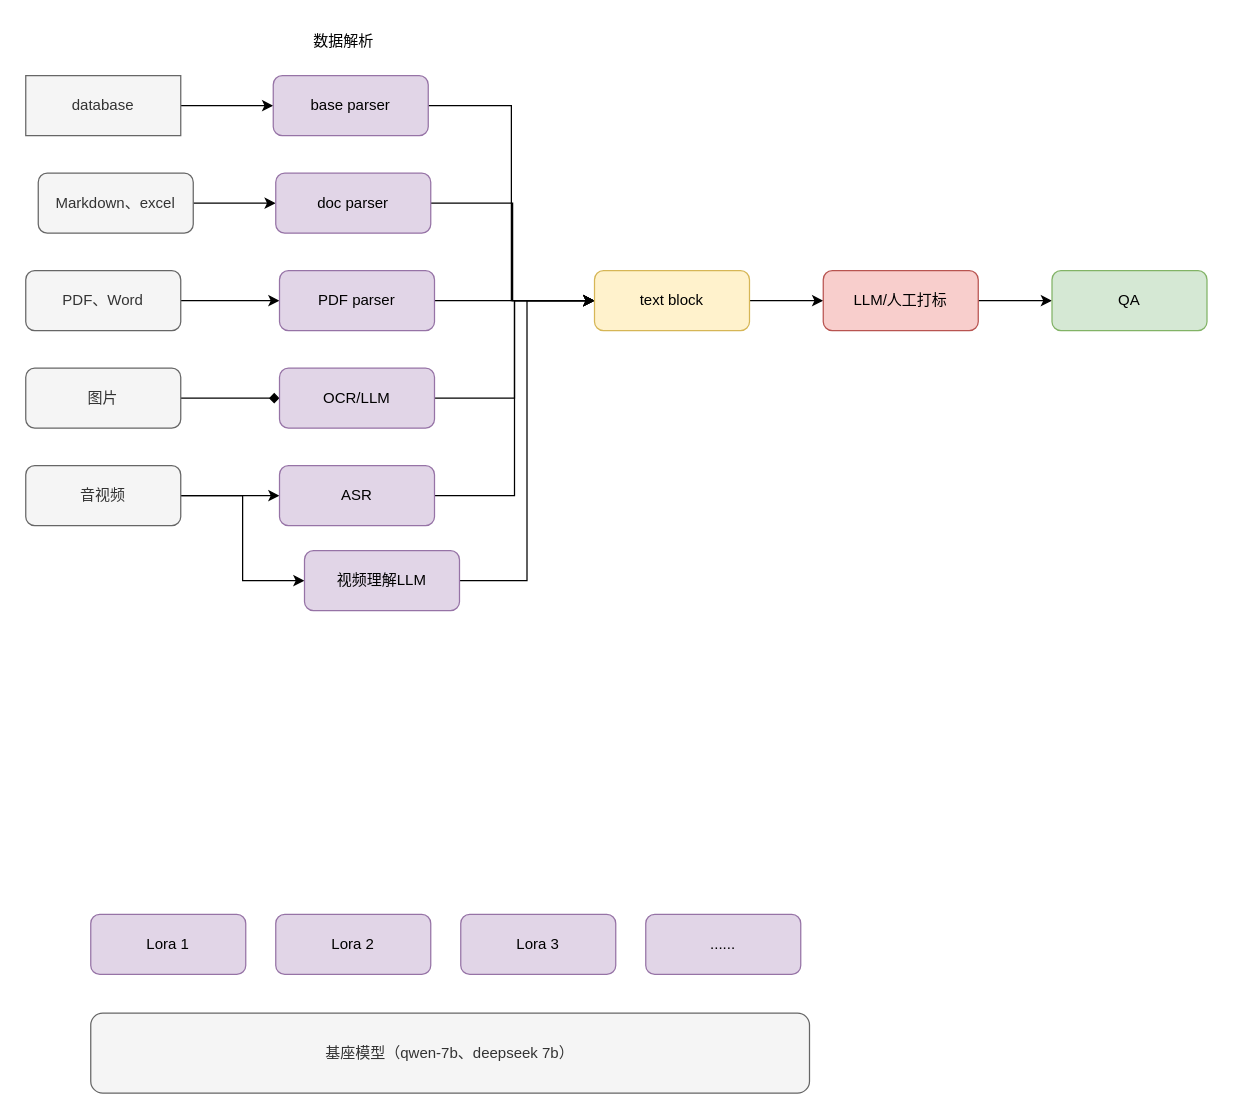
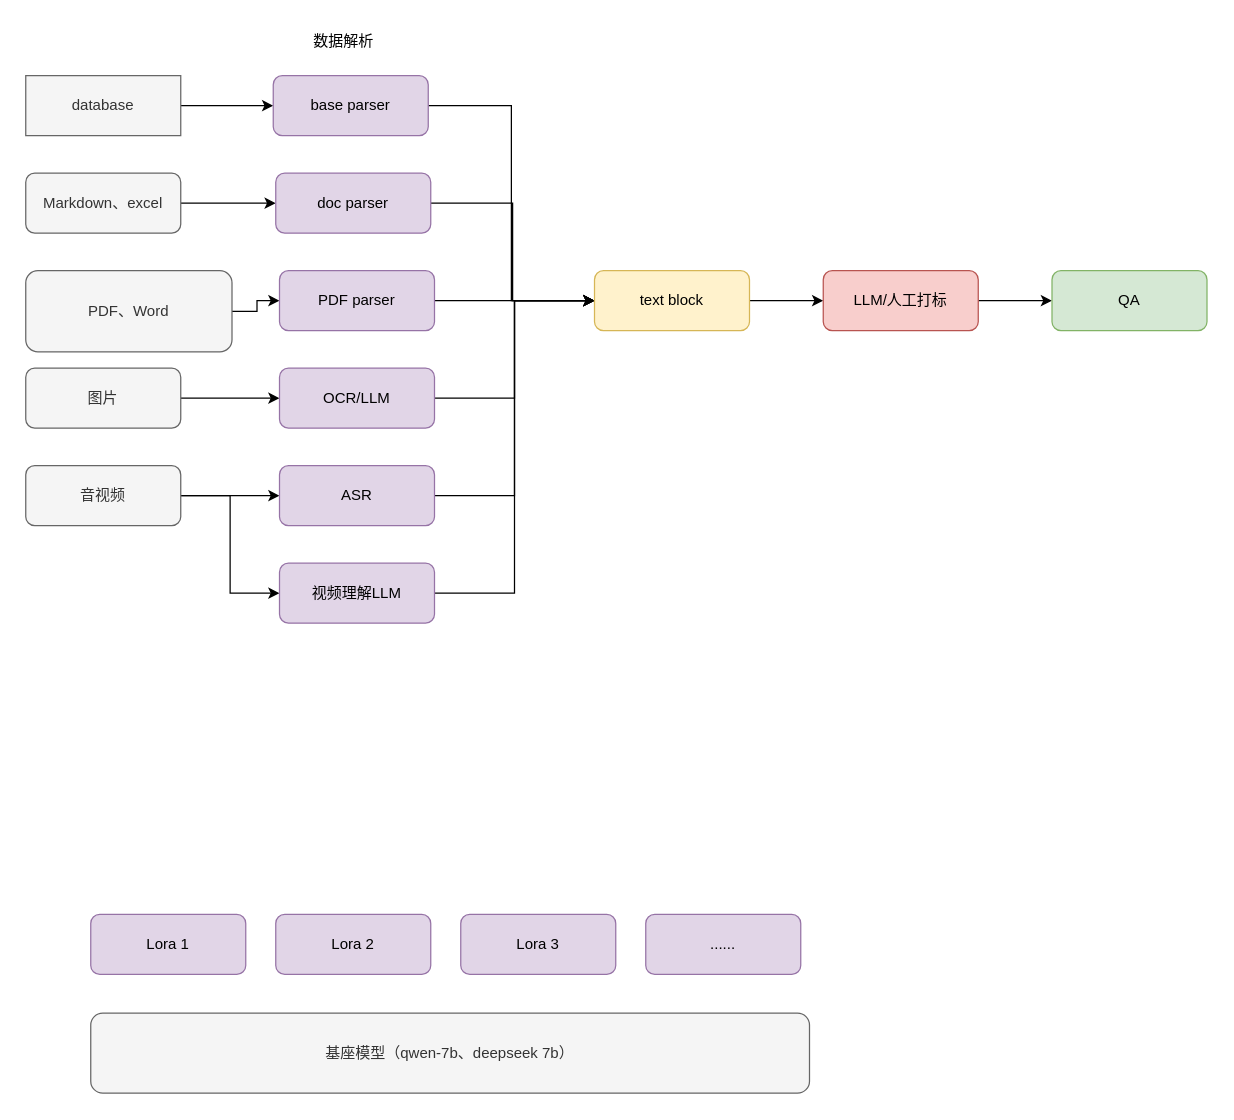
- <mxCell id="7" value="Markdown、excel" style="rounded=1;whiteSpace=wrap;html=1;fillColor=#f5f5f5;fontColor=#333333;strokeColor=#666666;" vertex="1" parent="1"><mxGeometry x="30" y="138" width="124" height="48" as="geometry" /></mxCell>
+ <mxCell id="7" value="Markdown、excel" style="rounded=1;whiteSpace=wrap;html=1;fillColor=#f5f5f5;fontColor=#333333;strokeColor=#666666;" vertex="1" parent="1"><mxGeometry x="20" y="138" width="124" height="48" as="geometry" /></mxCell>
- <mxCell id="3" value="PDF、Word" style="rounded=1;whiteSpace=wrap;html=1;fillColor=#f5f5f5;fontColor=#333333;strokeColor=#666666;" vertex="1" parent="1"><mxGeometry x="20" y="216" width="124" height="48" as="geometry" /></mxCell>
+ <mxCell id="3" value="PDF、Word" style="rounded=1;whiteSpace=wrap;html=1;fillColor=#f5f5f5;fontColor=#333333;strokeColor=#666666;" vertex="1" parent="1"><mxGeometry x="20" y="216" width="165" height="65" as="geometry" /></mxCell>
- <mxCell id="4" style="edgeStyle=orthogonalEdgeStyle;rounded=0;orthogonalLoop=1;jettySize=auto;html=1;entryX=0;entryY=0.5;entryDx=0;entryDy=0;endArrow=diamond;" edge="1" parent="1" source="5" target="14"><mxGeometry relative="1" as="geometry" /></mxCell>
+ <mxCell id="4" style="edgeStyle=orthogonalEdgeStyle;rounded=0;orthogonalLoop=1;jettySize=auto;html=1;entryX=0;entryY=0.5;entryDx=0;entryDy=0;" edge="1" parent="1" source="5" target="14"><mxGeometry relative="1" as="geometry" /></mxCell>
- <mxCell id="20" value="视频理解LLM" style="rounded=1;whiteSpace=wrap;html=1;fillColor=#e1d5e7;strokeColor=#9673a6;" vertex="1" parent="1"><mxGeometry x="243" y="440" width="124" height="48" as="geometry" /></mxCell>
+ <mxCell id="20" value="视频理解LLM" style="rounded=1;whiteSpace=wrap;html=1;fillColor=#e1d5e7;strokeColor=#9673a6;" vertex="1" parent="1"><mxGeometry x="223" y="450" width="124" height="48" as="geometry" /></mxCell>
